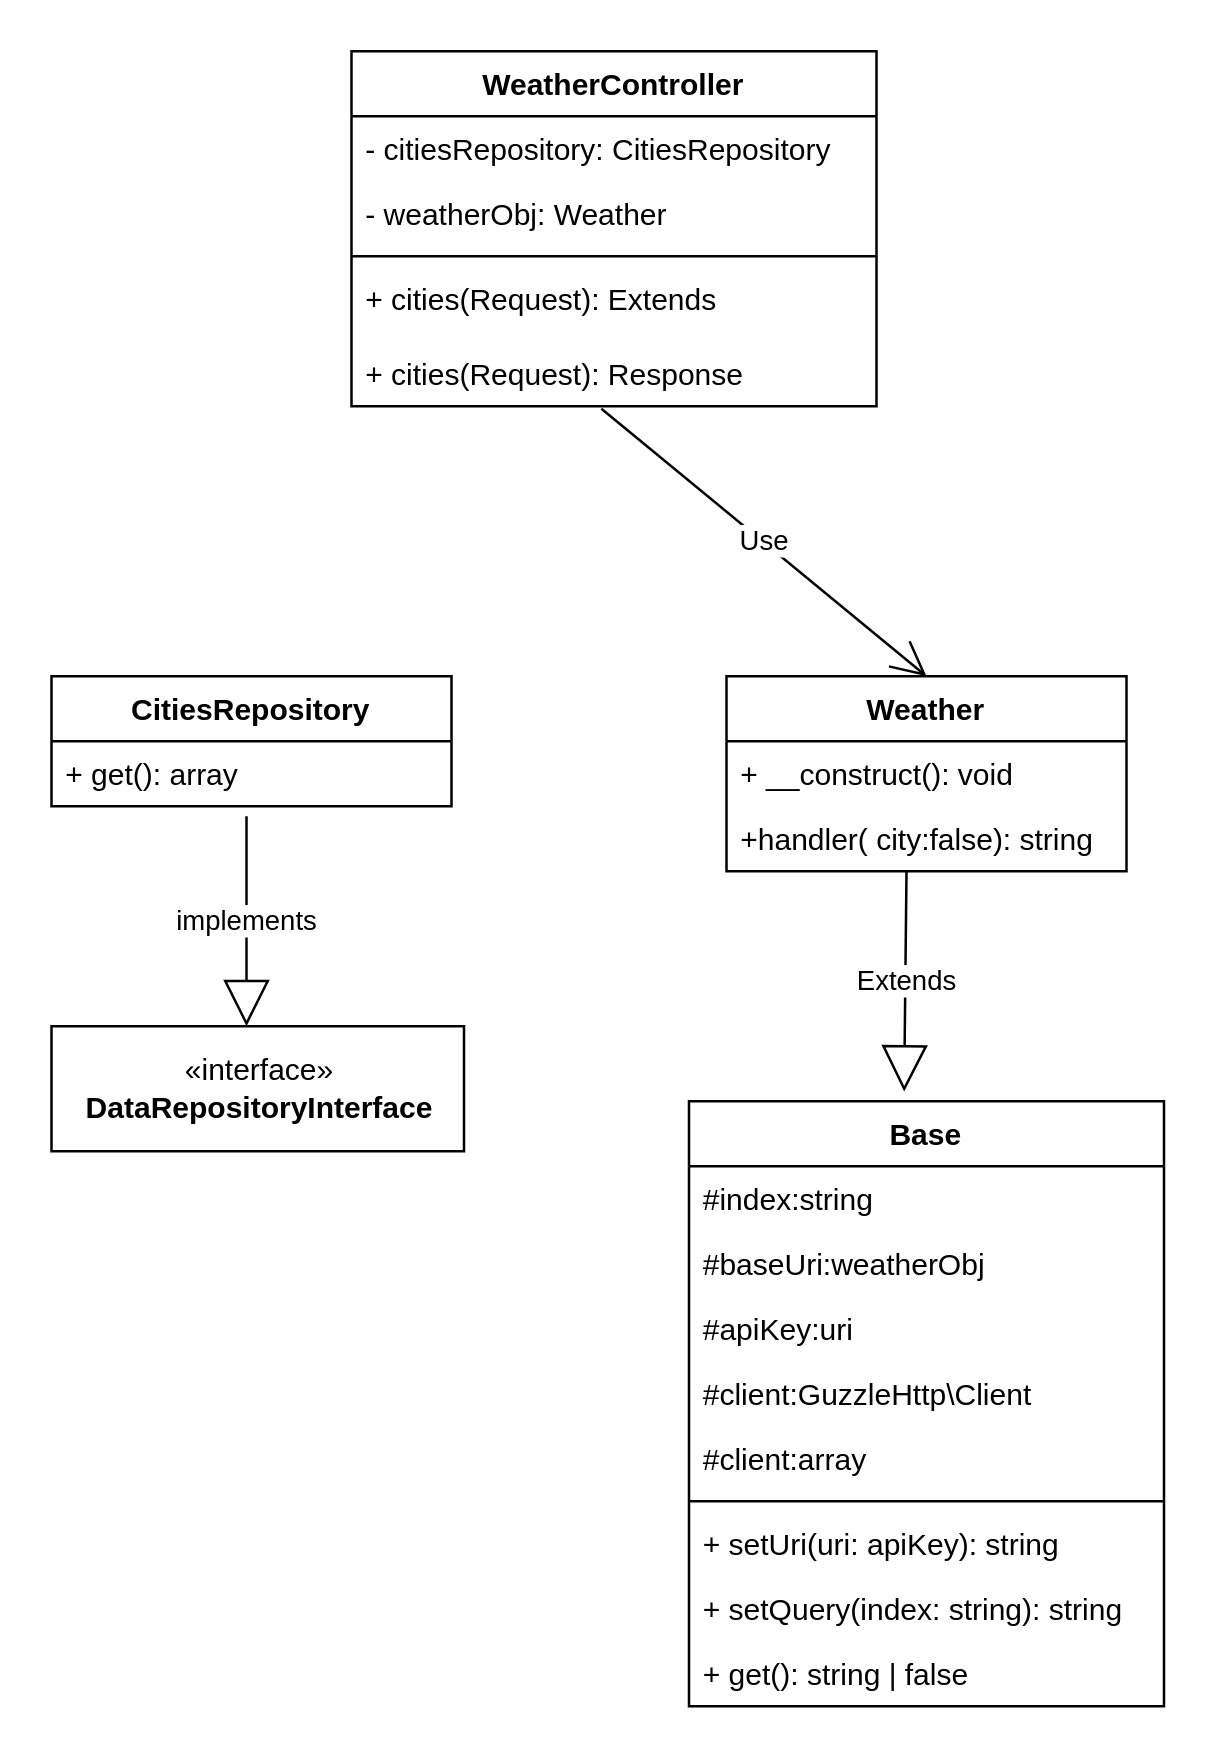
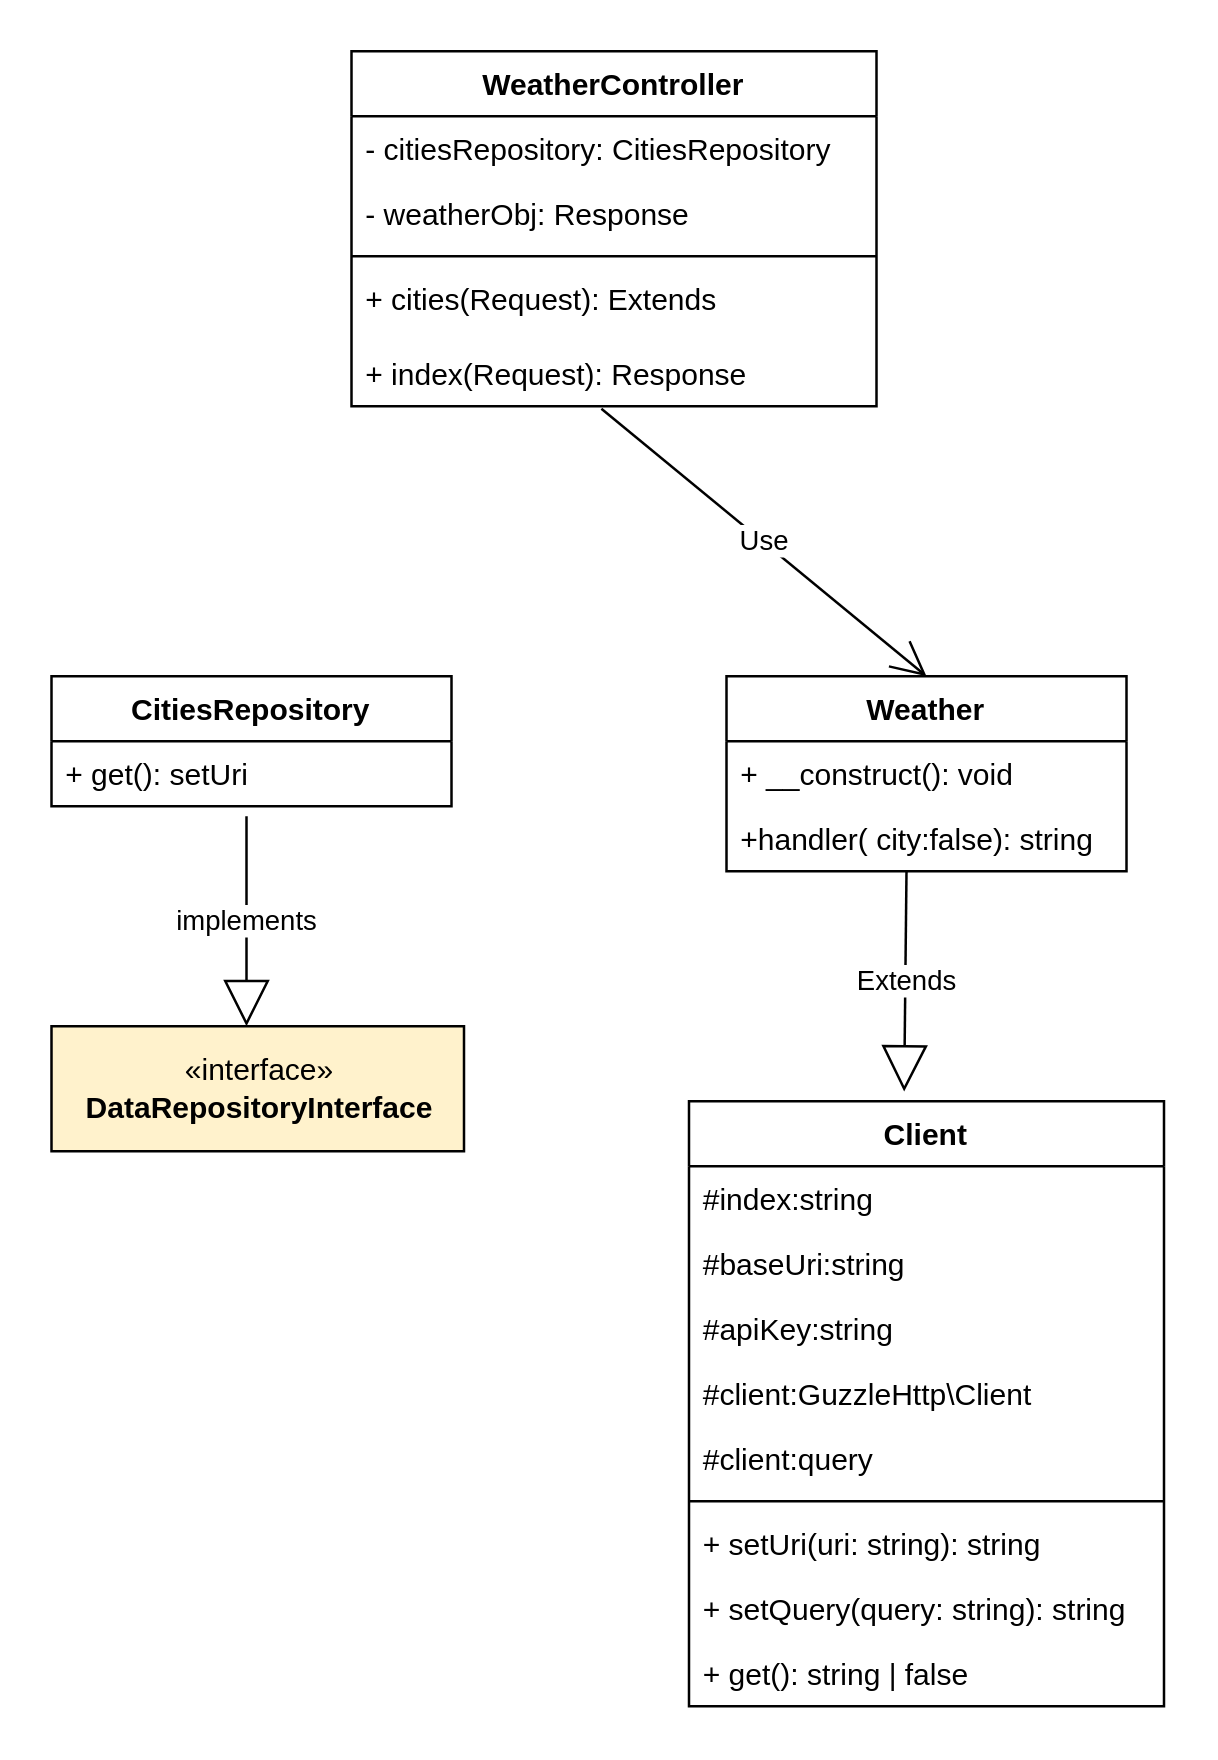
- <mxCell id="8" value="- weatherObj: Weather" style="text;strokeColor=none;fillColor=none;align=left;verticalAlign=top;spacingLeft=4;spacingRight=4;overflow=hidden;rotatable=0;points=[[0,0.5],[1,0.5]];portConstraint=eastwest;" parent="6" vertex="1"><mxGeometry y="52" width="210" height="26" as="geometry" /></mxCell>
+ <mxCell id="8" value="- weatherObj: Response" style="text;strokeColor=none;fillColor=none;align=left;verticalAlign=top;spacingLeft=4;spacingRight=4;overflow=hidden;rotatable=0;points=[[0,0.5],[1,0.5]];portConstraint=eastwest;" parent="6" vertex="1"><mxGeometry y="52" width="210" height="26" as="geometry" /></mxCell>
- <mxCell id="11" value="+ cities(Request): Response" style="text;strokeColor=none;fillColor=none;align=left;verticalAlign=top;spacingLeft=4;spacingRight=4;overflow=hidden;rotatable=0;points=[[0,0.5],[1,0.5]];portConstraint=eastwest;" parent="6" vertex="1"><mxGeometry y="116" width="210" height="26" as="geometry" /></mxCell>
+ <mxCell id="11" value="+ index(Request): Response" style="text;strokeColor=none;fillColor=none;align=left;verticalAlign=top;spacingLeft=4;spacingRight=4;overflow=hidden;rotatable=0;points=[[0,0.5],[1,0.5]];portConstraint=eastwest;" parent="6" vertex="1"><mxGeometry y="116" width="210" height="26" as="geometry" /></mxCell>
- <mxCell id="13" value="+ get(): array" style="text;strokeColor=none;fillColor=none;align=left;verticalAlign=top;spacingLeft=4;spacingRight=4;overflow=hidden;rotatable=0;points=[[0,0.5],[1,0.5]];portConstraint=eastwest;" parent="12" vertex="1"><mxGeometry y="26" width="160" height="26" as="geometry" /></mxCell>
+ <mxCell id="13" value="+ get(): setUri" style="text;strokeColor=none;fillColor=none;align=left;verticalAlign=top;spacingLeft=4;spacingRight=4;overflow=hidden;rotatable=0;points=[[0,0.5],[1,0.5]];portConstraint=eastwest;" parent="12" vertex="1"><mxGeometry y="26" width="160" height="26" as="geometry" /></mxCell>
- <mxCell id="2" value="«interface»&lt;br&gt;&lt;b&gt;DataRepositoryInterface&lt;/b&gt;" style="html=1;" parent="1" vertex="1"><mxGeometry x="20" y="410" width="165" height="50" as="geometry" /></mxCell>
+ <mxCell id="2" value="«interface»&lt;br&gt;&lt;b&gt;DataRepositoryInterface&lt;/b&gt;" style="html=1;fillColor=#fff2cc;" parent="1" vertex="1"><mxGeometry x="20" y="410" width="165" height="50" as="geometry" /></mxCell>
- <mxCell id="17" value="Base" style="swimlane;fontStyle=1;align=center;verticalAlign=top;childLayout=stackLayout;horizontal=1;startSize=26;horizontalStack=0;resizeParent=1;resizeParentMax=0;resizeLast=0;collapsible=1;marginBottom=0;" parent="1" vertex="1"><mxGeometry x="275" y="440" width="190" height="242" as="geometry" /></mxCell>
+ <mxCell id="17" value="Client" style="swimlane;fontStyle=1;align=center;verticalAlign=top;childLayout=stackLayout;horizontal=1;startSize=26;horizontalStack=0;resizeParent=1;resizeParentMax=0;resizeLast=0;collapsible=1;marginBottom=0;" parent="1" vertex="1"><mxGeometry x="275" y="440" width="190" height="242" as="geometry" /></mxCell>
- <mxCell id="19" value="#baseUri:weatherObj" style="text;strokeColor=none;fillColor=none;align=left;verticalAlign=top;spacingLeft=4;spacingRight=4;overflow=hidden;rotatable=0;points=[[0,0.5],[1,0.5]];portConstraint=eastwest;" parent="17" vertex="1"><mxGeometry y="52" width="190" height="26" as="geometry" /></mxCell>
+ <mxCell id="19" value="#baseUri:string" style="text;strokeColor=none;fillColor=none;align=left;verticalAlign=top;spacingLeft=4;spacingRight=4;overflow=hidden;rotatable=0;points=[[0,0.5],[1,0.5]];portConstraint=eastwest;" parent="17" vertex="1"><mxGeometry y="52" width="190" height="26" as="geometry" /></mxCell>
- <mxCell id="20" value="#apiKey:uri" style="text;strokeColor=none;fillColor=none;align=left;verticalAlign=top;spacingLeft=4;spacingRight=4;overflow=hidden;rotatable=0;points=[[0,0.5],[1,0.5]];portConstraint=eastwest;" parent="17" vertex="1"><mxGeometry y="78" width="190" height="26" as="geometry" /></mxCell>
+ <mxCell id="20" value="#apiKey:string" style="text;strokeColor=none;fillColor=none;align=left;verticalAlign=top;spacingLeft=4;spacingRight=4;overflow=hidden;rotatable=0;points=[[0,0.5],[1,0.5]];portConstraint=eastwest;" parent="17" vertex="1"><mxGeometry y="78" width="190" height="26" as="geometry" /></mxCell>
- <mxCell id="22" value="#client:array" style="text;strokeColor=none;fillColor=none;align=left;verticalAlign=top;spacingLeft=4;spacingRight=4;overflow=hidden;rotatable=0;points=[[0,0.5],[1,0.5]];portConstraint=eastwest;" parent="17" vertex="1"><mxGeometry y="130" width="190" height="26" as="geometry" /></mxCell>
+ <mxCell id="22" value="#client:query" style="text;strokeColor=none;fillColor=none;align=left;verticalAlign=top;spacingLeft=4;spacingRight=4;overflow=hidden;rotatable=0;points=[[0,0.5],[1,0.5]];portConstraint=eastwest;" parent="17" vertex="1"><mxGeometry y="130" width="190" height="26" as="geometry" /></mxCell>
- <mxCell id="24" value="+ setUri(uri: apiKey): string" style="text;strokeColor=none;fillColor=none;align=left;verticalAlign=top;spacingLeft=4;spacingRight=4;overflow=hidden;rotatable=0;points=[[0,0.5],[1,0.5]];portConstraint=eastwest;" parent="17" vertex="1"><mxGeometry y="164" width="190" height="26" as="geometry" /></mxCell>
+ <mxCell id="24" value="+ setUri(uri: string): string" style="text;strokeColor=none;fillColor=none;align=left;verticalAlign=top;spacingLeft=4;spacingRight=4;overflow=hidden;rotatable=0;points=[[0,0.5],[1,0.5]];portConstraint=eastwest;" parent="17" vertex="1"><mxGeometry y="164" width="190" height="26" as="geometry" /></mxCell>
- <mxCell id="25" value="+ setQuery(index: string): string" style="text;strokeColor=none;fillColor=none;align=left;verticalAlign=top;spacingLeft=4;spacingRight=4;overflow=hidden;rotatable=0;points=[[0,0.5],[1,0.5]];portConstraint=eastwest;" parent="17" vertex="1"><mxGeometry y="190" width="190" height="26" as="geometry" /></mxCell>
+ <mxCell id="25" value="+ setQuery(query: string): string" style="text;strokeColor=none;fillColor=none;align=left;verticalAlign=top;spacingLeft=4;spacingRight=4;overflow=hidden;rotatable=0;points=[[0,0.5],[1,0.5]];portConstraint=eastwest;" parent="17" vertex="1"><mxGeometry y="190" width="190" height="26" as="geometry" /></mxCell>
